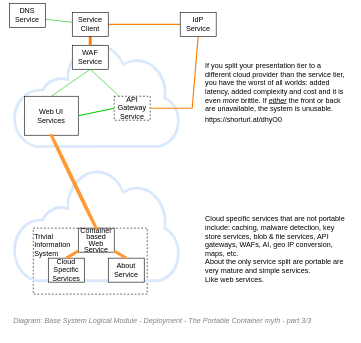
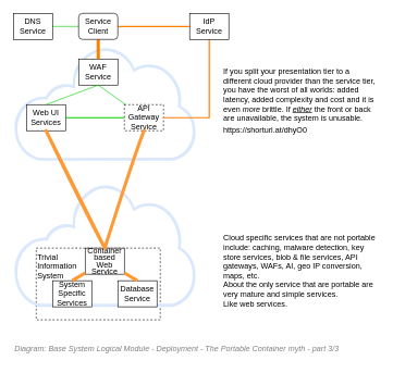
- <mxCell id="16" value="DNS Service" style="rounded=0;whiteSpace=wrap;html=1;" vertex="1" parent="1"><mxGeometry x="15" y="5" width="60" height="40" as="geometry" /></mxCell>
+ <mxCell id="16" value="DNS Service" style="rounded=0;whiteSpace=wrap;html=1;" vertex="1" parent="1"><mxGeometry x="20" y="20" width="60" height="40" as="geometry" /></mxCell>
- <mxCell id="15" value="Service Client" style="rounded=0;whiteSpace=wrap;html=1;" vertex="1" parent="1"><mxGeometry x="120" y="20" width="60" height="40" as="geometry" /></mxCell>
+ <mxCell id="15" value="Service Client" style="whiteSpace=wrap;html=1;rounded=1;" vertex="1" parent="1"><mxGeometry x="120" y="20" width="60" height="40" as="geometry" /></mxCell>
- <mxCell id="11" value="IdP Service" style="rounded=0;whiteSpace=wrap;html=1;" vertex="1" parent="1"><mxGeometry x="300" y="20" width="60" height="40" as="geometry" /></mxCell>
+ <mxCell id="11" value="IdP Service" style="rounded=0;whiteSpace=wrap;html=1;" vertex="1" parent="1"><mxGeometry x="290" y="20" width="60" height="40" as="geometry" /></mxCell>
- <mxCell id="4" value="WAF Service" style="rounded=0;whiteSpace=wrap;html=1;" vertex="1" parent="3"><mxGeometry x="100" y="5" width="60" height="40" as="geometry" /></mxCell>
+ <mxCell id="4" value="WAF Service" style="rounded=0;whiteSpace=wrap;html=1;" vertex="1" parent="3"><mxGeometry x="100" y="20" width="60" height="40" as="geometry" /></mxCell>
- <mxCell id="7" value="Web UI Services" style="rounded=0;whiteSpace=wrap;html=1;" vertex="1" parent="3"><mxGeometry x="20" y="90" width="90" height="65" as="geometry" /></mxCell>
+ <mxCell id="7" value="Web UI Services" style="rounded=0;whiteSpace=wrap;html=1;" vertex="1" parent="3"><mxGeometry x="20" y="90" width="60" height="40" as="geometry" /></mxCell>
+ <mxCell id="26" style="edgeStyle=none;rounded=0;orthogonalLoop=1;jettySize=auto;html=1;entryX=0.5;entryY=0;entryDx=0;entryDy=0;endArrow=none;endFill=0;fillColor=#f8cecc;strokeWidth=5;strokeColor=#FF9933;exitX=0.5;exitY=1;exitDx=0;exitDy=0;sketch=1;simplification=1;" edge="1" parent="1" source="6" target="20"><mxGeometry relative="1" as="geometry"><mxPoint x="160" y="150" as="sourcePoint" /></mxGeometry></mxCell>
- <mxCell id="28" value="Cloud specific services that are not portable include: caching, malware detection, key store services, blob &amp;amp; file services, API gateways, WAFs, AI, geo IP conversion, maps, etc.&lt;br&gt;About the only service split are portable are very mature and simple services. &lt;br&gt;Like web services." style="text;html=1;strokeColor=none;fillColor=none;align=left;verticalAlign=middle;whiteSpace=wrap;rounded=0;dashed=1;movable=1;resizable=1;rotatable=1;deletable=1;editable=1;connectable=1;" vertex="1" parent="1"><mxGeometry x="340" y="360" width="240" height="110" as="geometry" /></mxCell>
+ <mxCell id="28" value="Cloud specific services that are not portable include: caching, malware detection, key store services, blob &amp;amp; file services, API gateways, WAFs, AI, geo IP conversion, maps, etc.&lt;br&gt;About the only service that are portable are very mature and simple services. &lt;br&gt;Like web services." style="text;html=1;strokeColor=none;fillColor=none;align=left;verticalAlign=middle;whiteSpace=wrap;rounded=0;dashed=1;movable=1;resizable=1;rotatable=1;deletable=1;editable=1;connectable=1;" vertex="1" parent="1"><mxGeometry x="340" y="360" width="240" height="110" as="geometry" /></mxCell>
- <mxCell id="18" value="Cloud Specific Services" style="rounded=0;whiteSpace=wrap;html=1;" vertex="1" parent="17"><mxGeometry x="60" y="150" width="60" height="40" as="geometry" /></mxCell>
+ <mxCell id="18" value="System Specific Services" style="rounded=0;whiteSpace=wrap;html=1;" vertex="1" parent="17"><mxGeometry x="60" y="150" width="60" height="40" as="geometry" /></mxCell>
- <mxCell id="19" value="About Service" style="rounded=0;whiteSpace=wrap;html=1;" vertex="1" parent="17"><mxGeometry x="160" y="150" width="60" height="40" as="geometry" /></mxCell>
+ <mxCell id="19" value="Database Service" style="rounded=0;whiteSpace=wrap;html=1;" vertex="1" parent="17"><mxGeometry x="160" y="150" width="60" height="40" as="geometry" /></mxCell>
